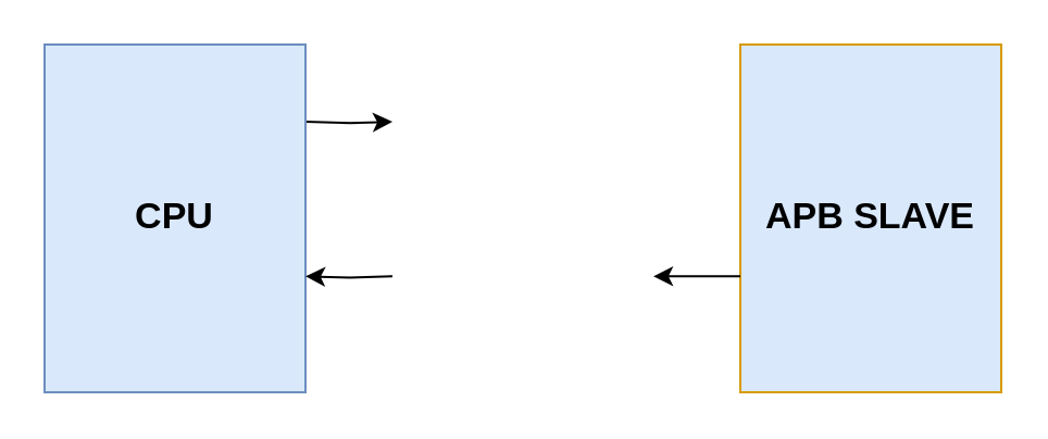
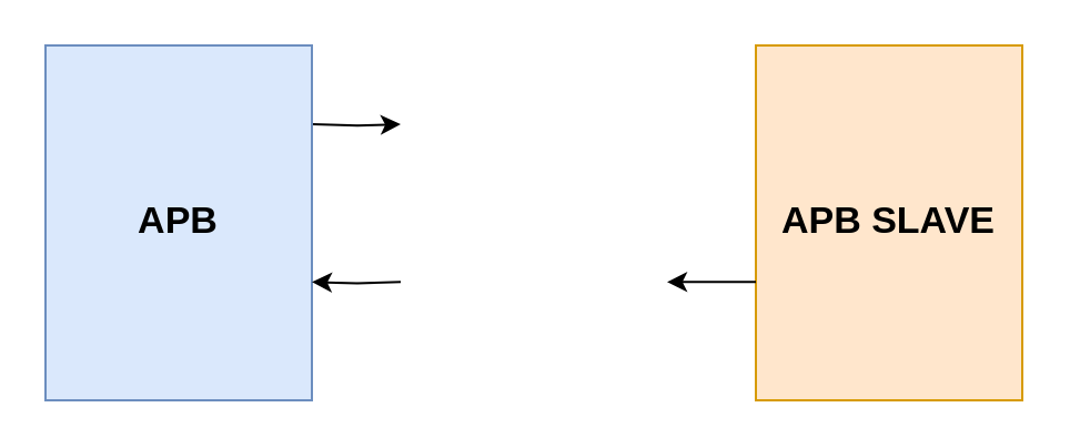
- <mxCell id="4" value="CPU" style="rounded=0;whiteSpace=wrap;html=1;fillColor=#dae8fc;strokeColor=#6c8ebf;fontSize=17;fontStyle=1" parent="2" vertex="1"><mxGeometry width="120" height="160" as="geometry" /></mxCell>
+ <mxCell id="4" value="APB" style="rounded=0;whiteSpace=wrap;html=1;fillColor=#dae8fc;strokeColor=#6c8ebf;fontSize=17;fontStyle=1" parent="2" vertex="1"><mxGeometry width="120" height="160" as="geometry" /></mxCell>
- <mxCell id="5" value="APB SLAVE" style="rounded=0;whiteSpace=wrap;html=1;fillColor=#dae8fc;strokeColor=#d79b00;fontSize=17;fontStyle=1;" parent="2" vertex="1"><mxGeometry x="320" width="120" height="160" as="geometry" /></mxCell>
+ <mxCell id="5" value="APB SLAVE" style="rounded=0;whiteSpace=wrap;html=1;fillColor=#ffe6cc;strokeColor=#d79b00;fontSize=17;fontStyle=1" parent="2" vertex="1"><mxGeometry x="320" width="120" height="160" as="geometry" /></mxCell>
